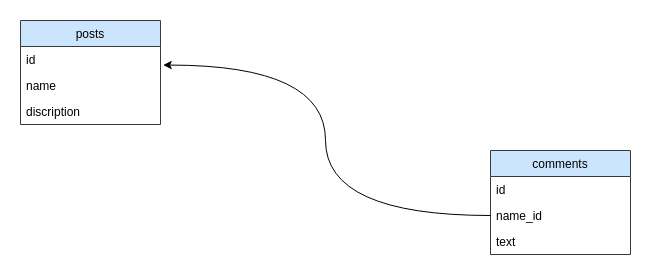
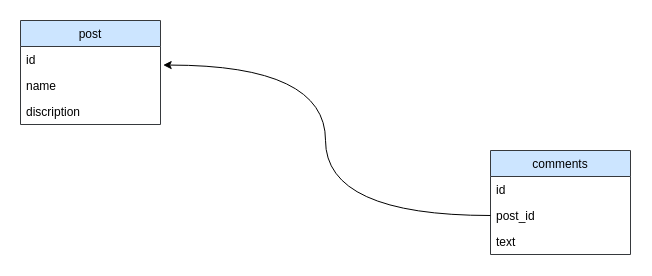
- <mxCell id="2" value="posts" style="swimlane;fontStyle=0;childLayout=stackLayout;horizontal=1;startSize=26;fillColor=#cce5ff;horizontalStack=0;resizeParent=1;resizeParentMax=0;resizeLast=0;collapsible=1;marginBottom=0;strokeColor=#36393d;" vertex="1" parent="1"><mxGeometry x="20" y="20" width="140" height="104" as="geometry" /></mxCell>
+ <mxCell id="2" value="post" style="swimlane;fontStyle=0;childLayout=stackLayout;horizontal=1;startSize=26;fillColor=#cce5ff;horizontalStack=0;resizeParent=1;resizeParentMax=0;resizeLast=0;collapsible=1;marginBottom=0;strokeColor=#36393d;" vertex="1" parent="1"><mxGeometry x="20" y="20" width="140" height="104" as="geometry" /></mxCell>
- <mxCell id="8" value="name_id" style="text;strokeColor=none;fillColor=none;align=left;verticalAlign=top;spacingLeft=4;spacingRight=4;overflow=hidden;rotatable=0;points=[[0,0.5],[1,0.5]];portConstraint=eastwest;" vertex="1" parent="6"><mxGeometry y="52" width="140" height="26" as="geometry" /></mxCell>
+ <mxCell id="8" value="post_id" style="text;strokeColor=none;fillColor=none;align=left;verticalAlign=top;spacingLeft=4;spacingRight=4;overflow=hidden;rotatable=0;points=[[0,0.5],[1,0.5]];portConstraint=eastwest;" vertex="1" parent="6"><mxGeometry y="52" width="140" height="26" as="geometry" /></mxCell>
